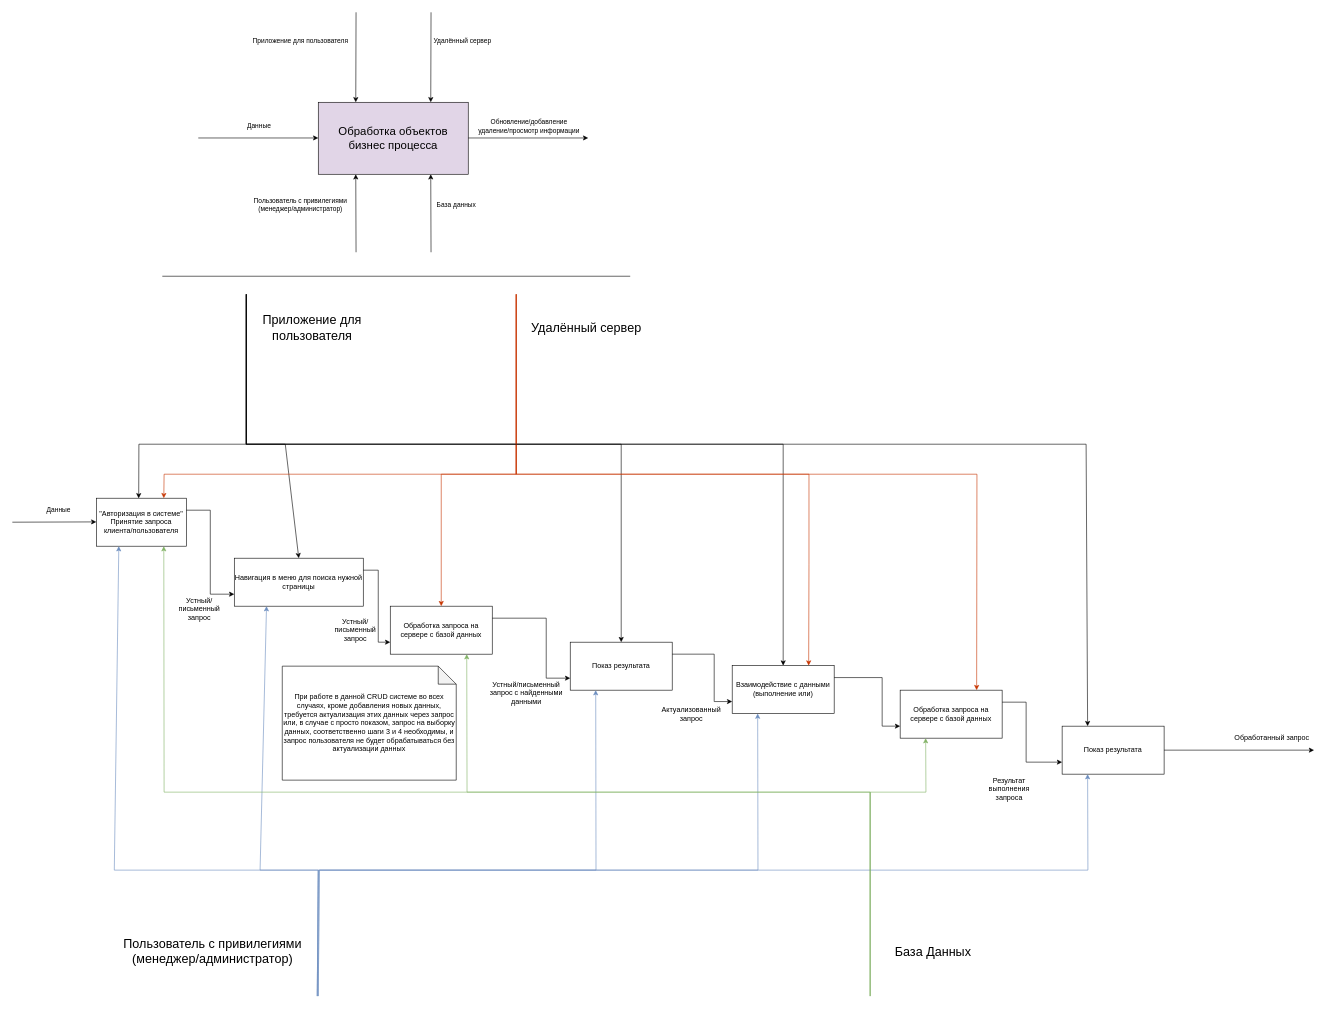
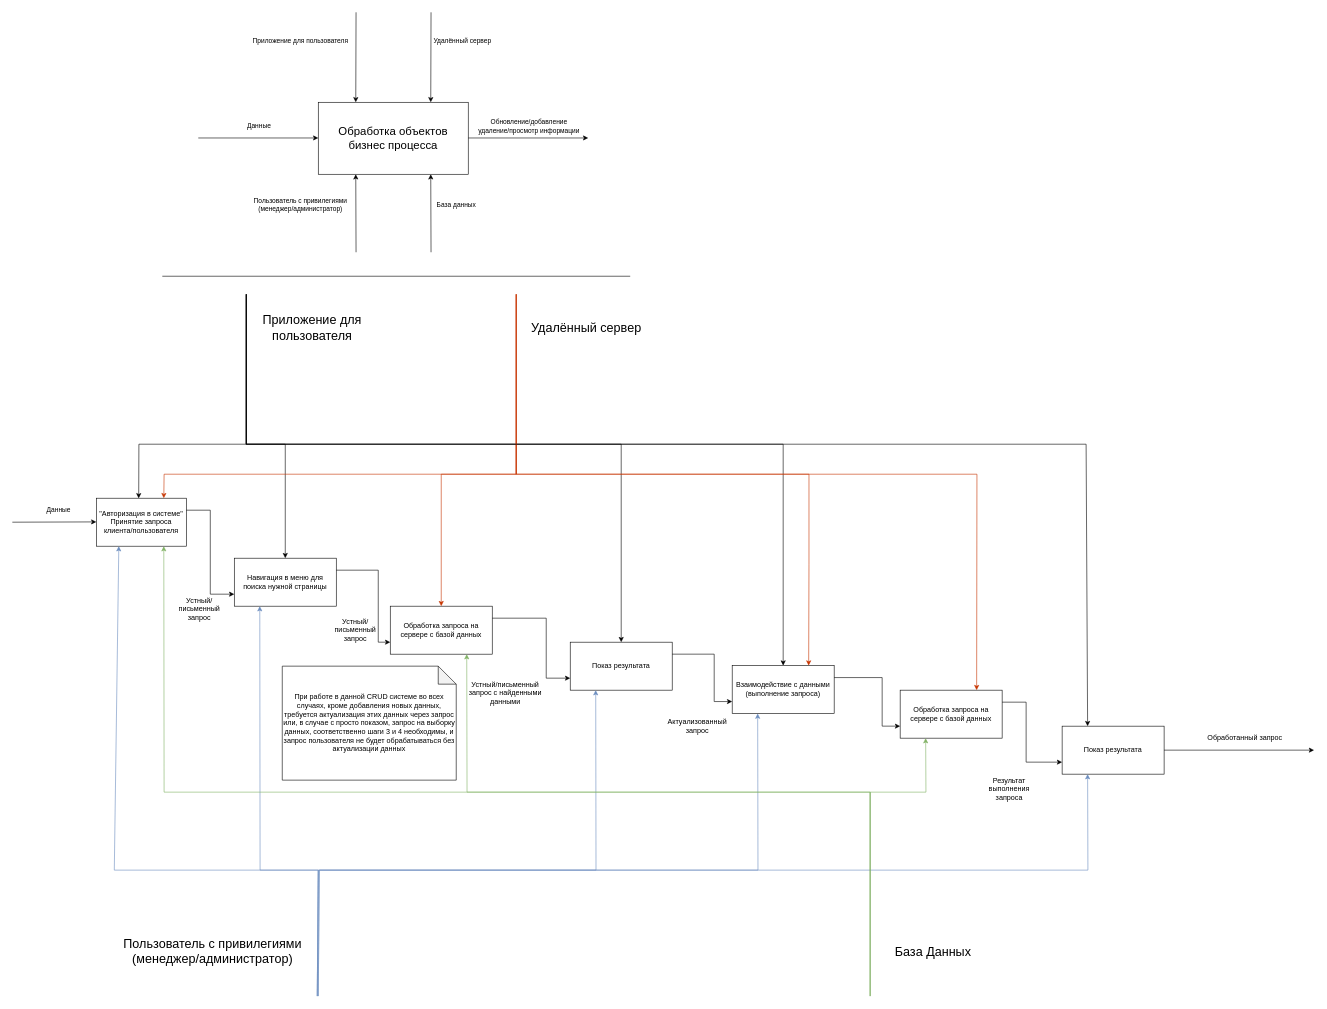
- <mxCell id="2" value="&lt;font style=&quot;font-size: 19px;&quot;&gt;Обработка объектов бизнес процесса&lt;/font&gt;" style="rounded=0;whiteSpace=wrap;html=1;fillColor=#e1d5e7;" vertex="1" parent="1"><mxGeometry x="530" y="170" width="250" height="120" as="geometry" /></mxCell>
+ <mxCell id="2" value="&lt;font style=&quot;font-size: 19px;&quot;&gt;Обработка объектов бизнес процесса&lt;/font&gt;" style="rounded=0;whiteSpace=wrap;html=1;" vertex="1" parent="1"><mxGeometry x="530" y="170" width="250" height="120" as="geometry" /></mxCell>
- <mxCell id="19" value="Навигация в меню для поиска нужной страницы" style="rounded=0;whiteSpace=wrap;html=1;" vertex="1" parent="1"><mxGeometry x="390" y="930" width="215" height="80" as="geometry" /></mxCell>
+ <mxCell id="19" value="Навигация в меню для поиска нужной страницы" style="rounded=0;whiteSpace=wrap;html=1;" vertex="1" parent="1"><mxGeometry x="390" y="930" width="170" height="80" as="geometry" /></mxCell>
- <mxCell id="20" value="Взаимодействие с данными&lt;div&gt;(выполнение или)&lt;/div&gt;" style="rounded=0;whiteSpace=wrap;html=1;" vertex="1" parent="1"><mxGeometry x="1220" y="1109" width="170" height="80" as="geometry" /></mxCell>
+ <mxCell id="20" value="Взаимодействие с данными&lt;div&gt;(выполнение запроса)&lt;/div&gt;" style="rounded=0;whiteSpace=wrap;html=1;" vertex="1" parent="1"><mxGeometry x="1220" y="1109" width="170" height="80" as="geometry" /></mxCell>
- <mxCell id="56" value="Устный/письменный запрос с найденными данными" style="text;html=1;align=center;verticalAlign=middle;whiteSpace=wrap;rounded=0;" vertex="1" parent="1"><mxGeometry x="810" y="1130" width="134" height="50" as="geometry" /></mxCell>
+ <mxCell id="56" value="Устный/письменный запрос с найденными данными" style="text;html=1;align=center;verticalAlign=middle;whiteSpace=wrap;rounded=0;" vertex="1" parent="1"><mxGeometry x="775" y="1130" width="134" height="50" as="geometry" /></mxCell>
- <mxCell id="55" value="Актуализованный запрос" style="text;html=1;align=center;verticalAlign=middle;whiteSpace=wrap;rounded=0;" vertex="1" parent="1"><mxGeometry x="1100" y="1165" width="104" height="50" as="geometry" /></mxCell>
+ <mxCell id="55" value="Актуализованный запрос" style="text;html=1;align=center;verticalAlign=middle;whiteSpace=wrap;rounded=0;" vertex="1" parent="1"><mxGeometry x="1110" y="1185" width="104" height="50" as="geometry" /></mxCell>
- <mxCell id="59" value="Обработанный запрос" style="text;html=1;align=center;verticalAlign=middle;whiteSpace=wrap;rounded=0;" vertex="1" parent="1"><mxGeometry x="2045" y="1215" width="150" height="30" as="geometry" /></mxCell>
+ <mxCell id="59" value="Обработанный запрос" style="text;html=1;align=center;verticalAlign=middle;whiteSpace=wrap;rounded=0;" vertex="1" parent="1"><mxGeometry x="2000" y="1215" width="150" height="30" as="geometry" /></mxCell>
